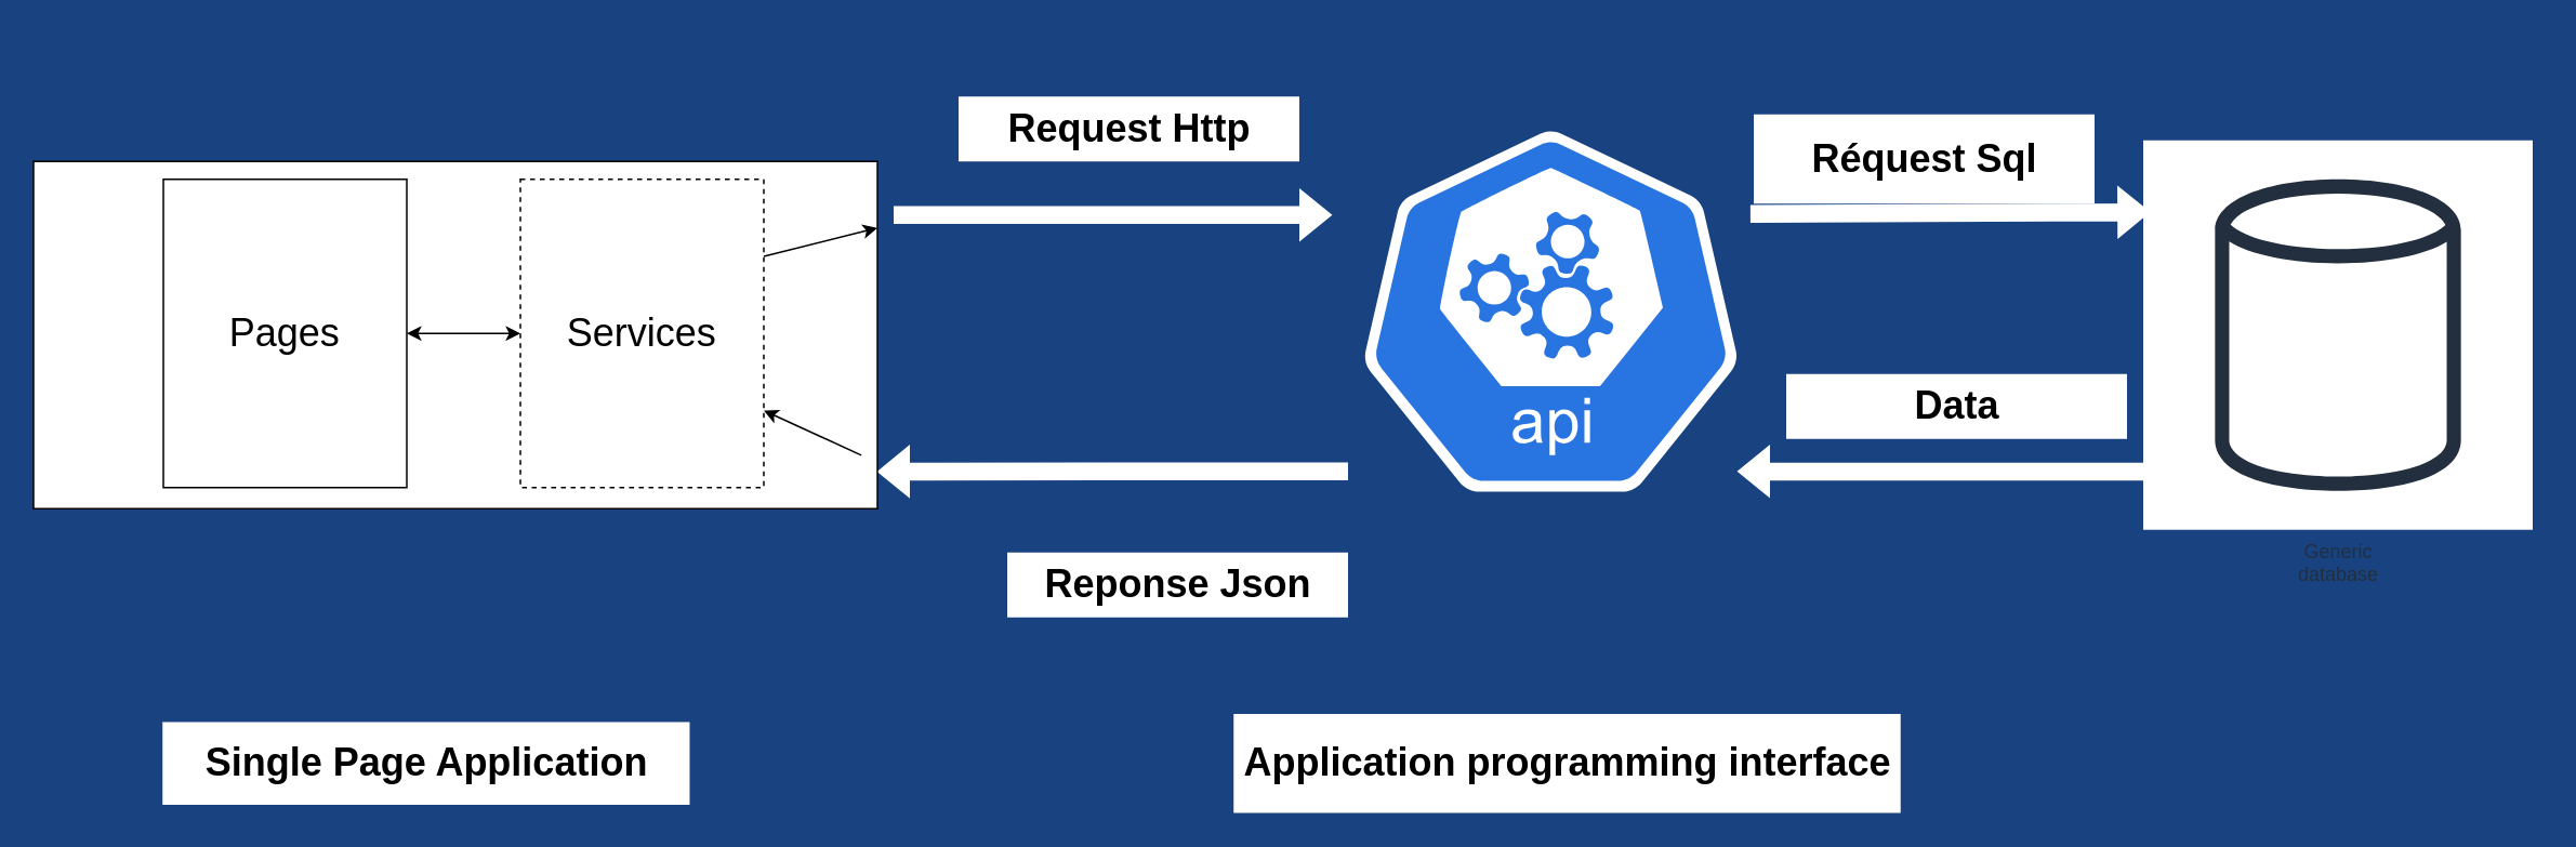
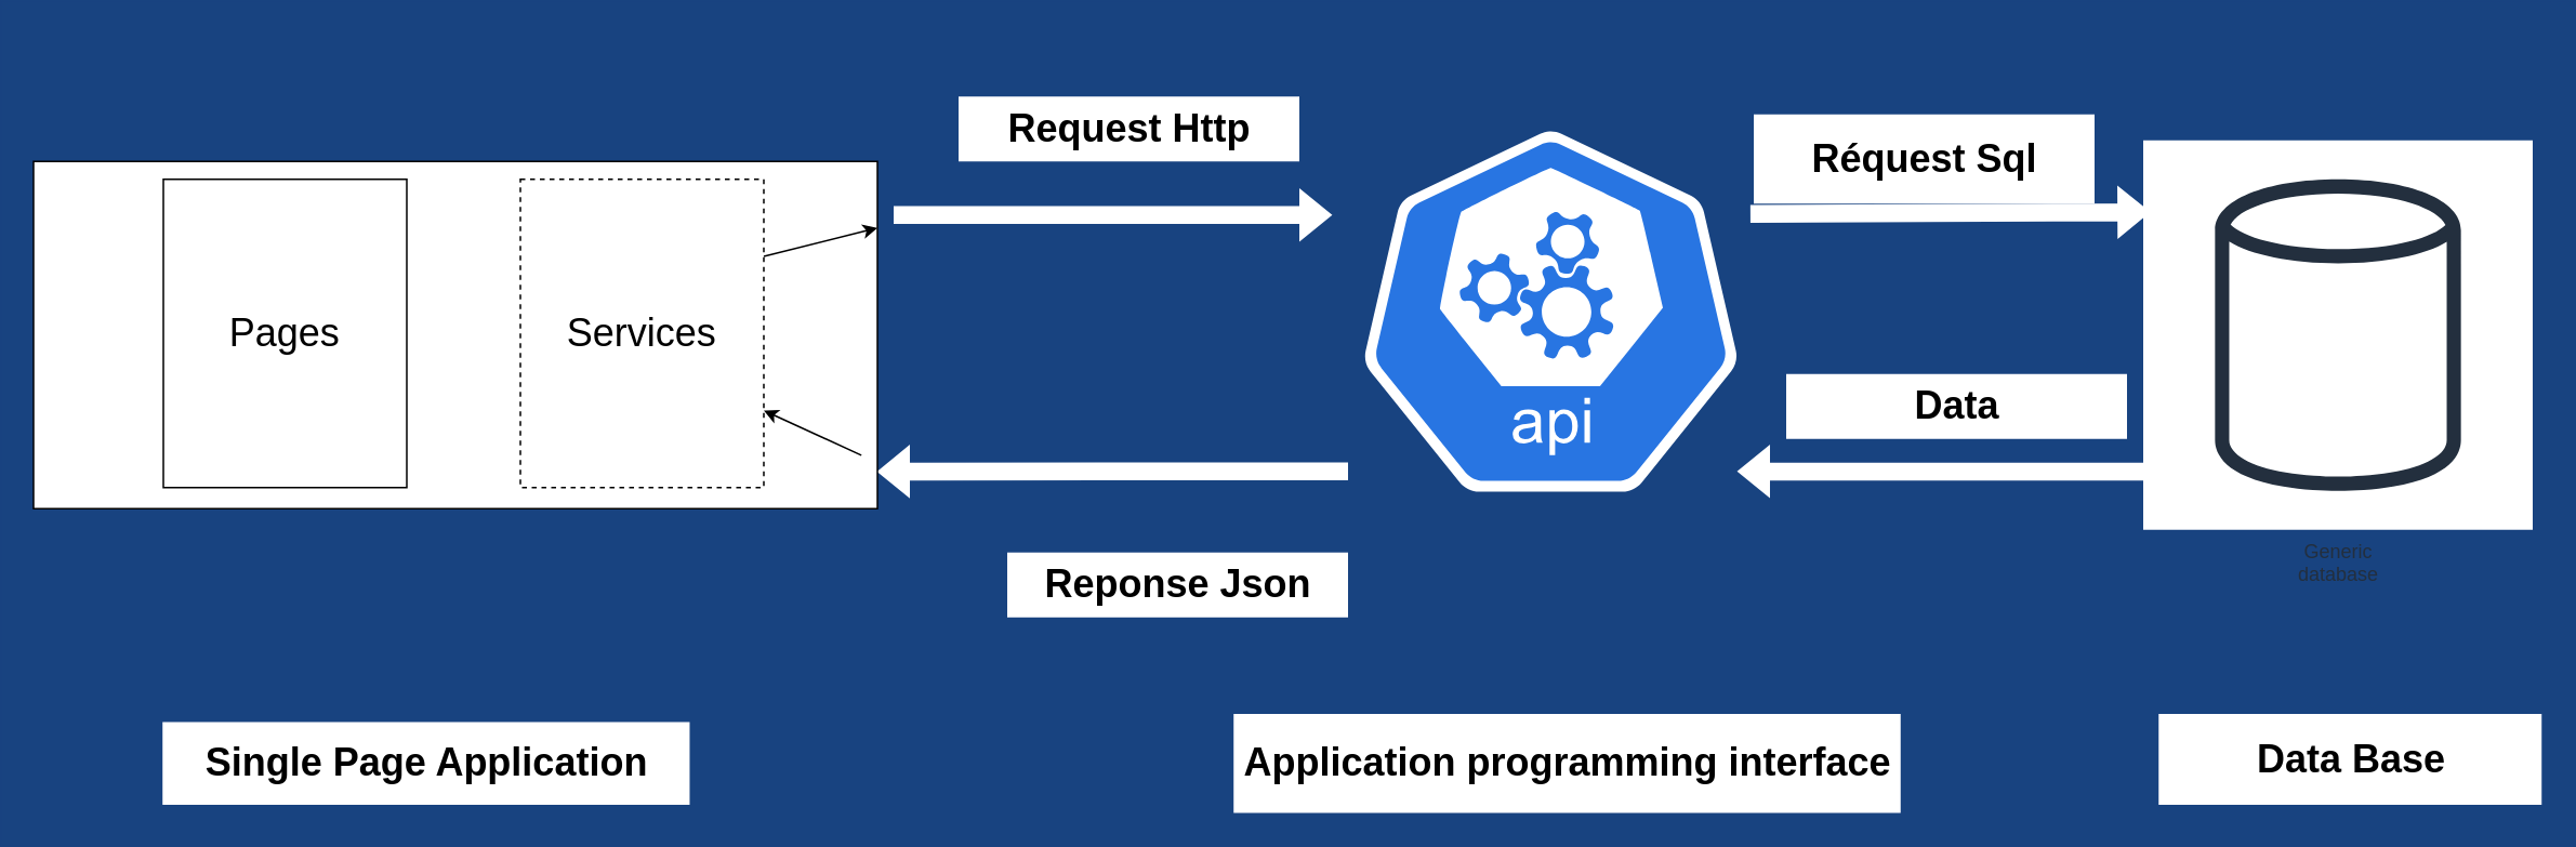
- <mxCell id="18" value="" style="endArrow=classic;startArrow=classic;html=1;rounded=0;strokeColor=#000000;fontFamily=Helvetica;fontSize=24;fontColor=default;fillColor=#FFFFFF;entryX=0;entryY=0.5;entryDx=0;entryDy=0;exitX=1;exitY=0.5;exitDx=0;exitDy=0;" edge="1" parent="1" source="16" target="17"><mxGeometry width="50" height="50" relative="1" as="geometry"><mxPoint x="770" y="300" as="sourcePoint" /><mxPoint x="820" y="250" as="targetPoint" /></mxGeometry></mxCell>
+ <mxCell id="5" value="Data Base" style="text;strokeColor=#FFFFFF;fillColor=#FFFFFF;html=1;fontSize=24;fontStyle=1;verticalAlign=middle;align=center;" vertex="1" parent="1"><mxGeometry x="1330" y="440" width="235" height="55" as="geometry" /></mxCell>
